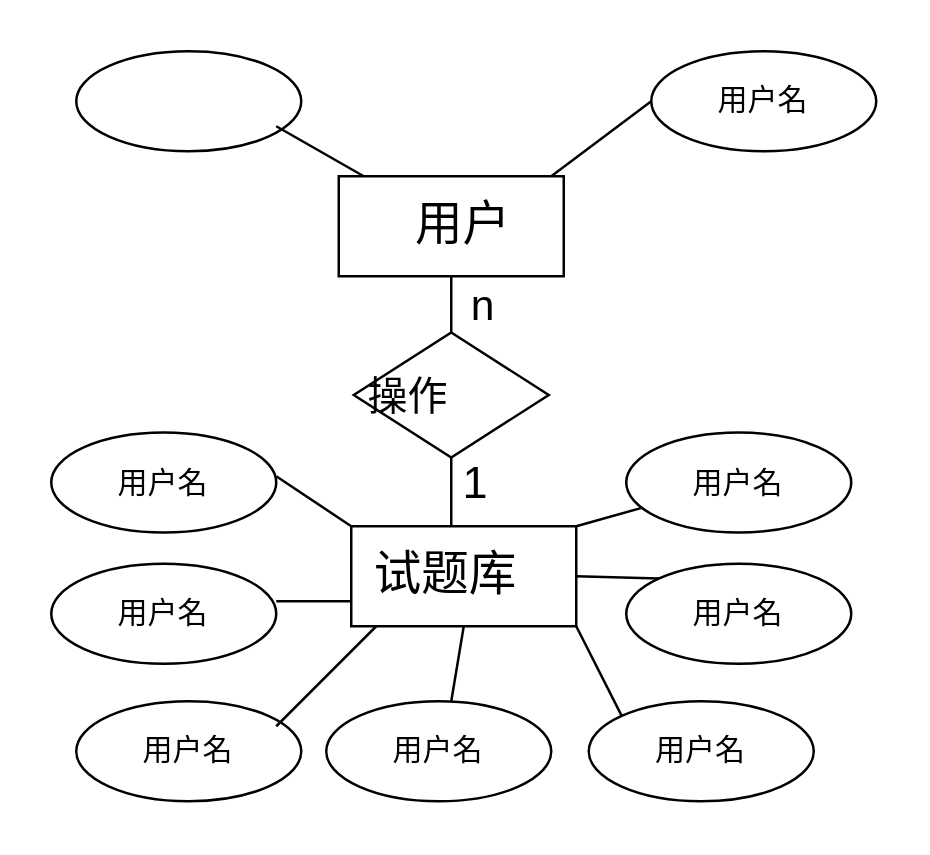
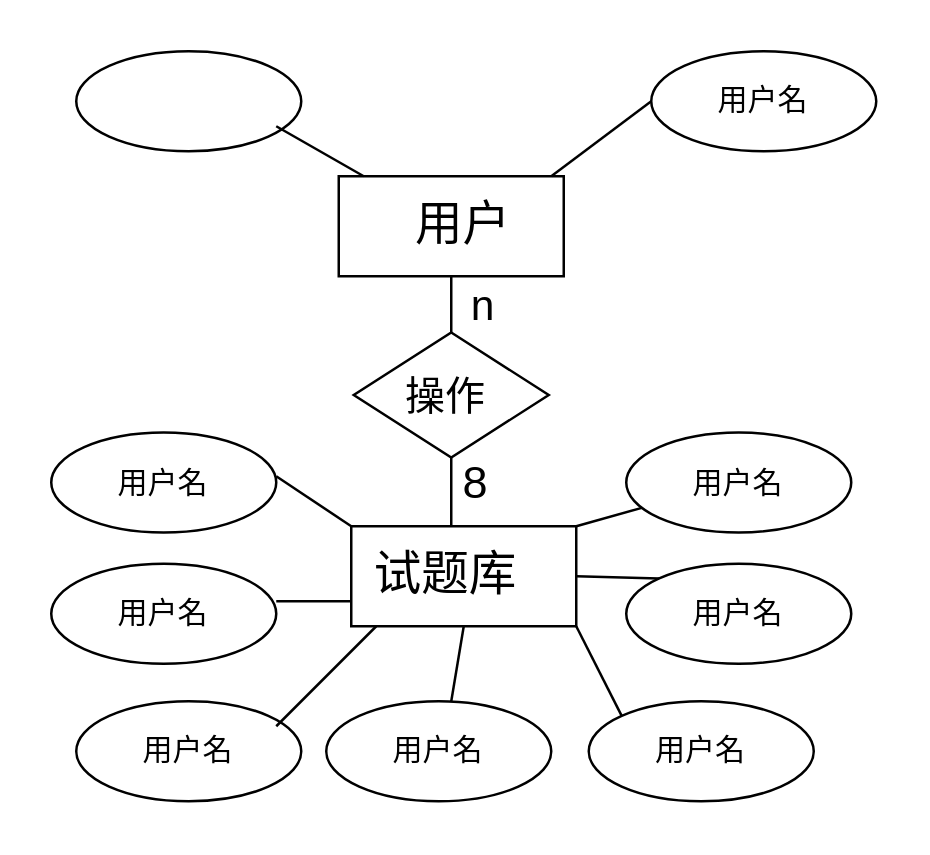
- <mxCell id="7" value="&lt;font style=&quot;font-size: 16px&quot;&gt;操作&lt;/font&gt;" style="text;html=1;strokeColor=none;fillColor=none;align=center;verticalAlign=middle;whiteSpace=wrap;rounded=0;" parent="1" vertex="1"><mxGeometry x="143" y="147.5" width="40" height="20" as="geometry" /></mxCell>
+ <mxCell id="7" value="&lt;font style=&quot;font-size: 16px&quot;&gt;操作&lt;/font&gt;" style="text;html=1;strokeColor=none;fillColor=none;align=center;verticalAlign=middle;whiteSpace=wrap;rounded=0;" parent="1" vertex="1"><mxGeometry x="158" y="147.5" width="40" height="20" as="geometry" /></mxCell>
- <mxCell id="11" value="&lt;font style=&quot;font-size: 18px&quot;&gt;1&lt;/font&gt;" style="text;html=1;strokeColor=none;fillColor=none;align=center;verticalAlign=middle;whiteSpace=wrap;rounded=0;" parent="1" vertex="1"><mxGeometry x="170" y="182.5" width="40" height="20" as="geometry" /></mxCell>
+ <mxCell id="11" value="&lt;font style=&quot;font-size: 18px&quot;&gt;8&lt;/font&gt;" style="text;html=1;strokeColor=none;fillColor=none;align=center;verticalAlign=middle;whiteSpace=wrap;rounded=0;" parent="1" vertex="1"><mxGeometry x="170" y="182.5" width="40" height="20" as="geometry" /></mxCell>
